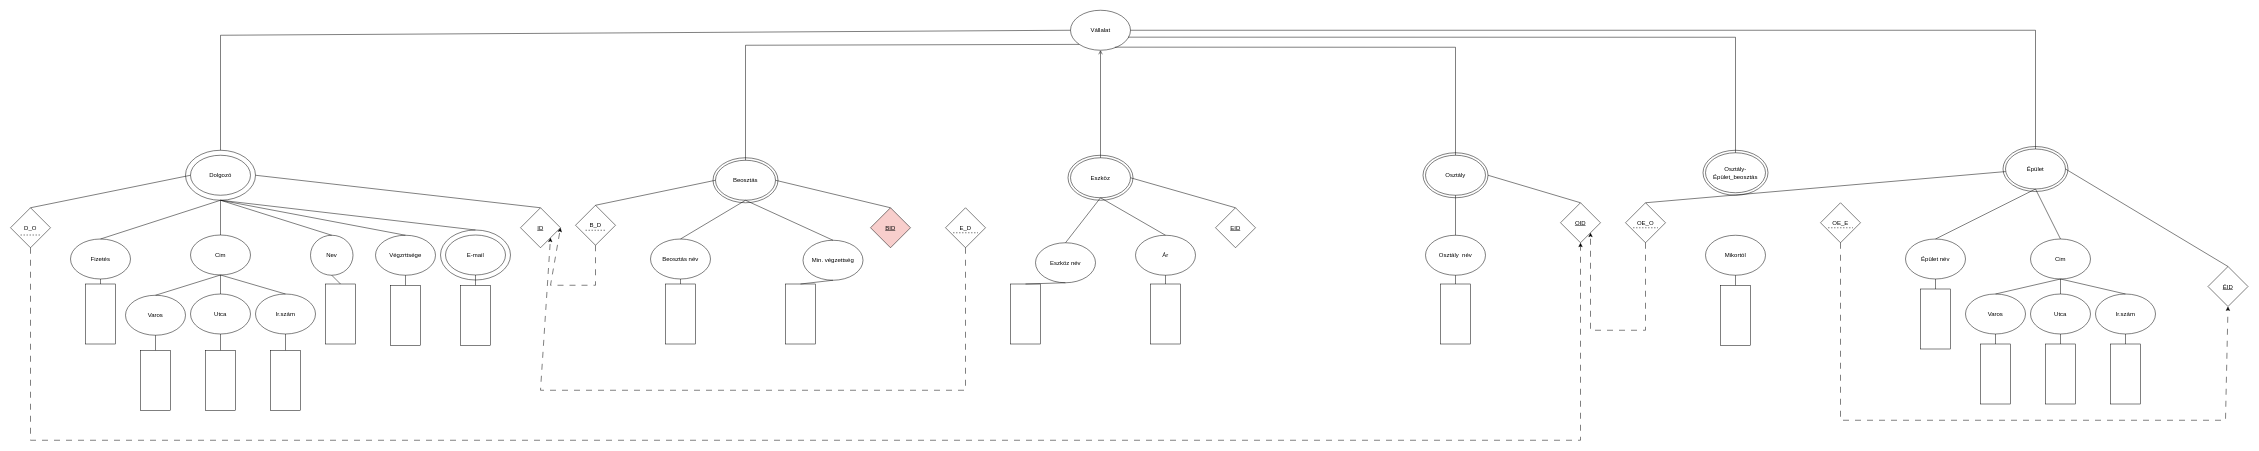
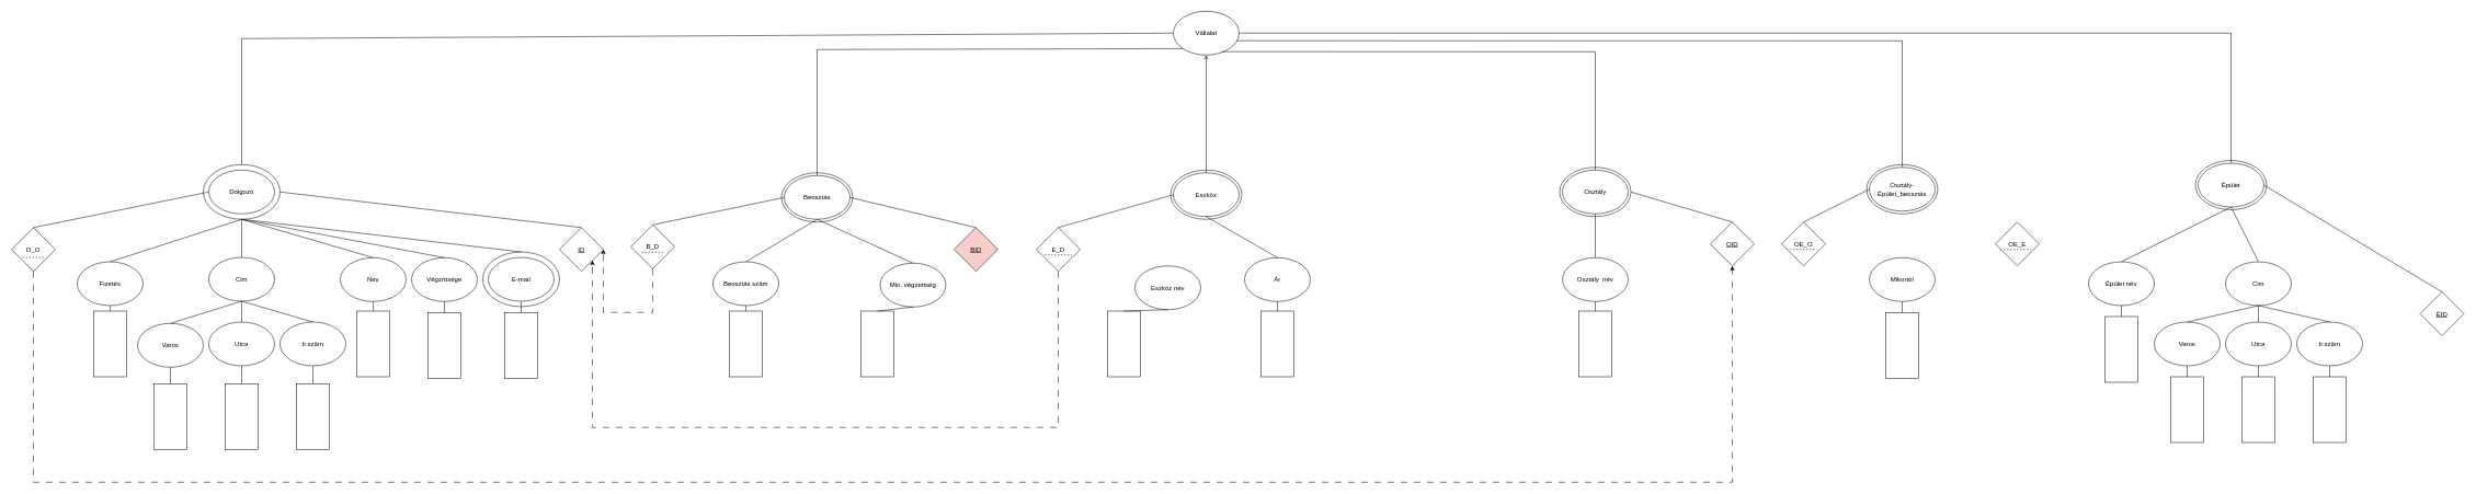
- <mxCell id="79" value="" style="endArrow=none;html=1;rounded=0;exitX=0.5;exitY=0;exitDx=0;exitDy=0;" parent="1" source="77" target="82" edge="1"><mxGeometry width="50" height="50" relative="1" as="geometry"><mxPoint x="2840" y="465" as="sourcePoint" /><mxPoint x="2890" y="415" as="targetPoint" /></mxGeometry></mxCell>
+ <mxCell id="79" value="" style="endArrow=none;html=1;rounded=0;exitX=0.5;exitY=0;exitDx=0;exitDy=0;entryX=0;entryY=0.5;entryDx=0;entryDy=0;" parent="1" source="77" target="67" edge="1"><mxGeometry width="50" height="50" relative="1" as="geometry"><mxPoint x="2840" y="465" as="sourcePoint" /><mxPoint x="2890" y="415" as="targetPoint" /></mxGeometry></mxCell>
+ <mxCell id="76" value="" style="endArrow=none;html=1;rounded=0;exitX=0.5;exitY=0;exitDx=0;exitDy=0;entryX=0;entryY=0.5;entryDx=0;entryDy=0;" parent="1" source="74" target="46" edge="1"><mxGeometry width="50" height="50" relative="1" as="geometry"><mxPoint x="1800" y="555" as="sourcePoint" /><mxPoint x="1850" y="505" as="targetPoint" /></mxGeometry></mxCell>
- <mxCell id="51" value="" style="endArrow=none;html=1;rounded=0;exitX=0.5;exitY=0;exitDx=0;exitDy=0;entryX=1;entryY=0.5;entryDx=0;entryDy=0;" parent="1" source="47" target="46" edge="1"><mxGeometry width="50" height="50" relative="1" as="geometry"><mxPoint x="2230" y="535" as="sourcePoint" /><mxPoint x="2280" y="485" as="targetPoint" /></mxGeometry></mxCell>
- <mxCell id="52" value="" style="endArrow=none;html=1;rounded=0;exitX=0.5;exitY=0;exitDx=0;exitDy=0;entryX=0.5;entryY=1;entryDx=0;entryDy=0;" parent="1" source="48" target="46" edge="1"><mxGeometry width="50" height="50" relative="1" as="geometry"><mxPoint x="2230" y="535" as="sourcePoint" /><mxPoint x="2280" y="485" as="targetPoint" /></mxGeometry></mxCell>
- <mxCell id="15" value="&lt;u&gt;ID&lt;/u&gt;" style="rhombus;whiteSpace=wrap;html=1;" parent="1" vertex="1"><mxGeometry x="1040" y="415" width="80" height="80" as="geometry" /></mxCell>
+ <mxCell id="15" value="&lt;u&gt;ID&lt;/u&gt;" style="rhombus;whiteSpace=wrap;html=1;" parent="1" vertex="1"><mxGeometry x="1020" y="415" width="80" height="80" as="geometry" /></mxCell>
- <mxCell id="47" value="&lt;u&gt;EID&lt;/u&gt;" style="rhombus;whiteSpace=wrap;html=1;" parent="1" vertex="1"><mxGeometry x="2430" y="415" width="80" height="80" as="geometry" /></mxCell>
- <mxCell id="14" value="Nev" style="ellipse;whiteSpace=wrap;html=1;" parent="1" vertex="1"><mxGeometry x="620" y="470" width="85" height="80" as="geometry" /></mxCell>
+ <mxCell id="14" value="Nev" style="ellipse;whiteSpace=wrap;html=1;" parent="1" vertex="1"><mxGeometry x="620" y="470" width="120" height="80" as="geometry" /></mxCell>
- <mxCell id="37" value="Beosztás név" style="ellipse;whiteSpace=wrap;html=1;" parent="1" vertex="1"><mxGeometry x="1300" y="477.5" width="120" height="80" as="geometry" /></mxCell>
+ <mxCell id="37" value="Beosztás szám" style="ellipse;whiteSpace=wrap;html=1;" parent="1" vertex="1"><mxGeometry x="1300" y="477.5" width="120" height="80" as="geometry" /></mxCell>
- <mxCell id="120" value="" style="endArrow=classic;html=1;rounded=0;dashed=1;dashPattern=12 12;exitX=0.5;exitY=1;exitDx=0;exitDy=0;entryX=1;entryY=1;entryDx=0;entryDy=0;" parent="1" source="77" target="62" edge="1"><mxGeometry width="50" height="50" relative="1" as="geometry"><mxPoint x="3320" y="490" as="sourcePoint" /><mxPoint x="3370" y="440" as="targetPoint" /><Array as="points"><mxPoint x="3290" y="660" /><mxPoint x="3180" y="660" /></Array></mxGeometry></mxCell>
- <mxCell id="121" value="" style="endArrow=classic;html=1;rounded=0;exitX=0.5;exitY=1;exitDx=0;exitDy=0;entryX=0.5;entryY=1;entryDx=0;entryDy=0;dashed=1;dashPattern=12 12;" parent="1" source="80" target="102" edge="1"><mxGeometry width="50" height="50" relative="1" as="geometry"><mxPoint x="3920" y="490" as="sourcePoint" /><mxPoint x="3970" y="440" as="targetPoint" /><Array as="points"><mxPoint x="3680" y="840" /><mxPoint x="4450" y="840" /></Array></mxGeometry></mxCell>
